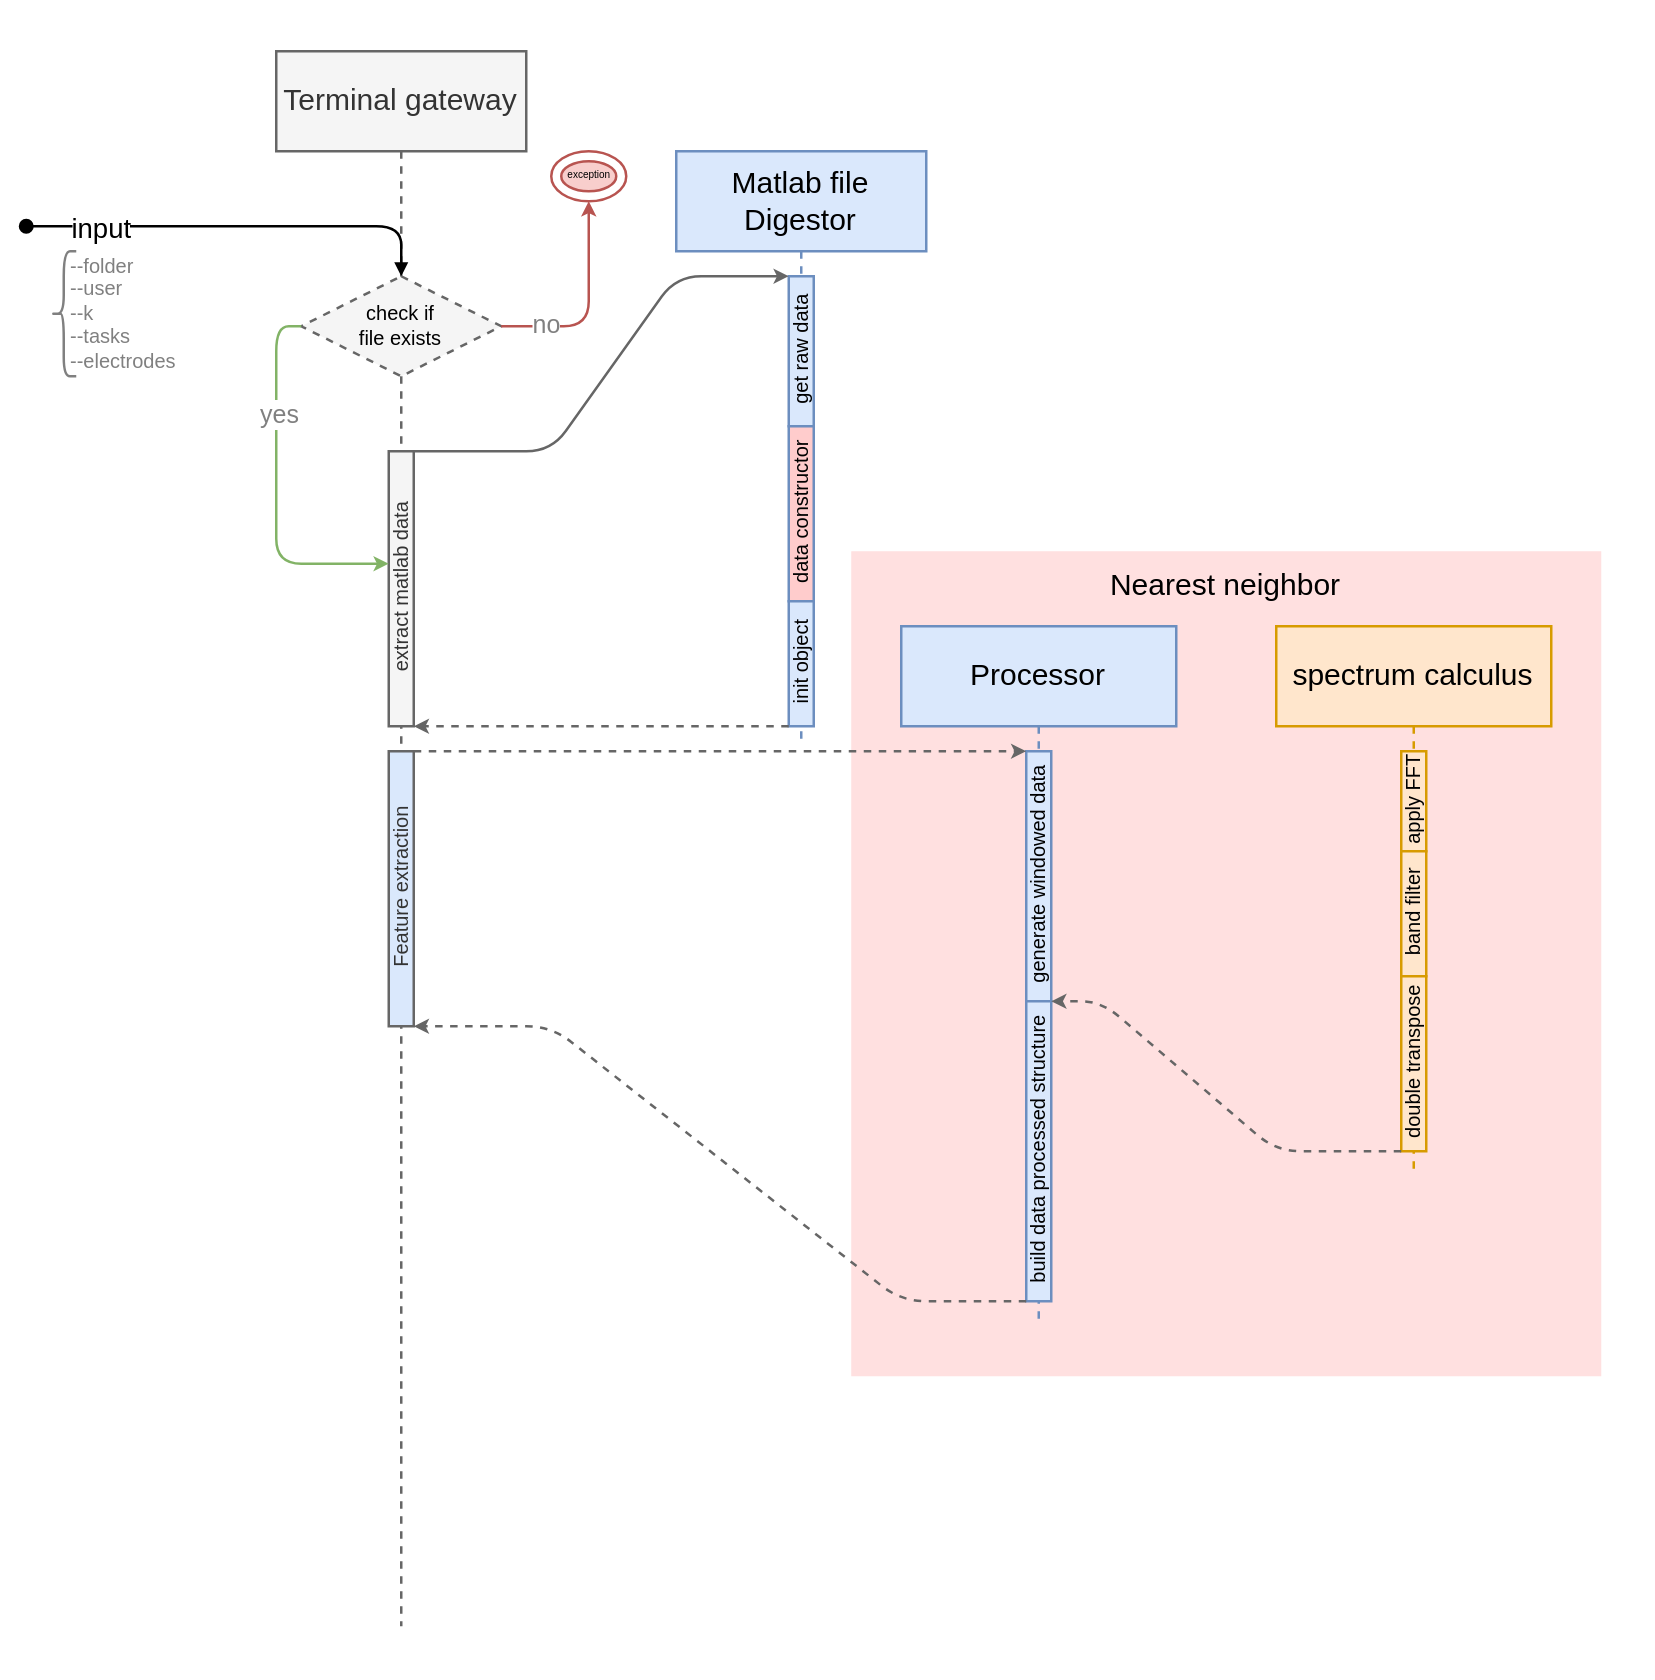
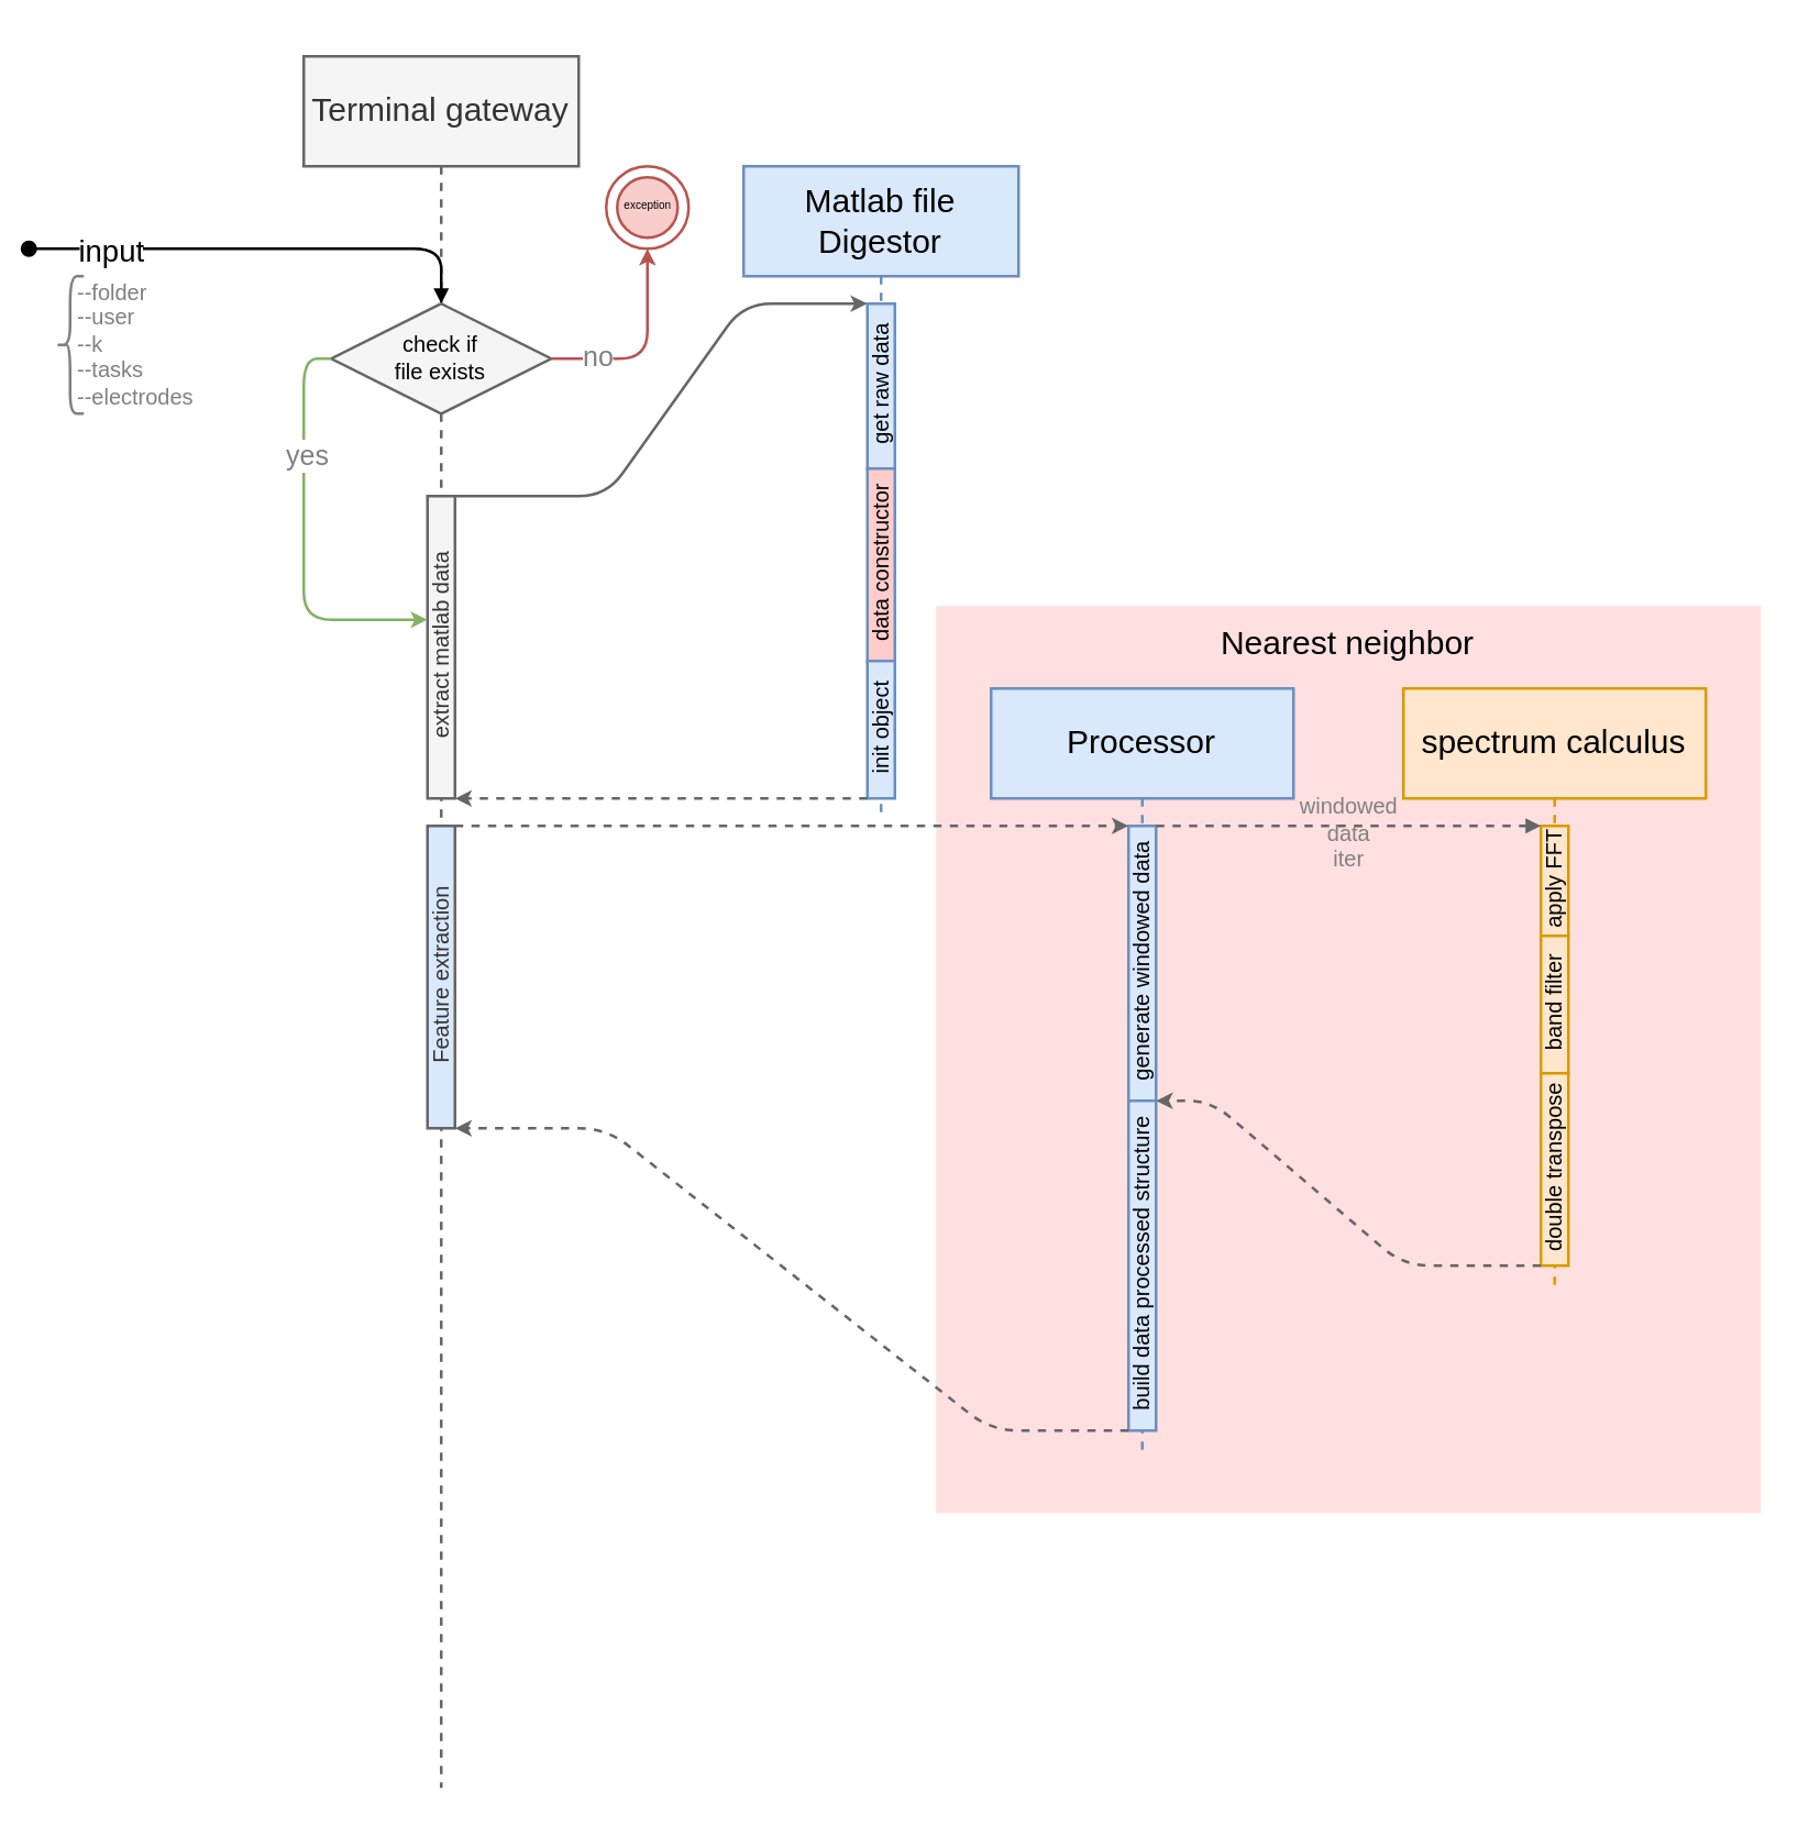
- <mxCell id="17" value="exception" style="ellipse;html=1;shape=endState;fillColor=#f8cecc;strokeColor=#b85450;fontSize=4;align=center;verticalAlign=middle;" vertex="1" parent="1"><mxGeometry x="220" y="60" width="30" height="20" as="geometry" /></mxCell>
+ <mxCell id="17" value="exception" style="ellipse;html=1;shape=endState;fillColor=#f8cecc;strokeColor=#b85450;fontSize=4;align=center;verticalAlign=middle;" vertex="1" parent="1"><mxGeometry x="220" y="60" width="30" height="30" as="geometry" /></mxCell>
- <mxCell id="6" value="&lt;span style=&quot;color: rgb(0, 0, 0); font-size: 8px;&quot;&gt;check if&lt;br style=&quot;font-size: 8px;&quot;&gt;file exists&lt;/span&gt;" style="rhombus;whiteSpace=wrap;html=1;fillColor=#f5f5f5;strokeColor=#666666;fontSize=8;fontColor=#333333;align=center;verticalAlign=middle;dashed=1;" vertex="1" parent="3"><mxGeometry x="10" y="90" width="80" height="40" as="geometry" /></mxCell>
+ <mxCell id="6" value="&lt;span style=&quot;color: rgb(0, 0, 0); font-size: 8px;&quot;&gt;check if&lt;br style=&quot;font-size: 8px;&quot;&gt;file exists&lt;/span&gt;" style="rhombus;whiteSpace=wrap;html=1;fillColor=#f5f5f5;strokeColor=#666666;fontSize=8;fontColor=#333333;align=center;verticalAlign=middle;" vertex="1" parent="3"><mxGeometry x="10" y="90" width="80" height="40" as="geometry" /></mxCell>
+ <mxCell id="27" value="windowed&lt;br&gt;data&lt;br&gt;iter" style="html=1;verticalAlign=bottom;endArrow=block;entryX=0;entryY=0;dashed=1;fontSize=8;fontColor=#808080;startSize=5;endSize=3;fillColor=#f5f5f5;strokeColor=#666666;labelBackgroundColor=none;" edge="1" target="24" parent="1" source="20"><mxGeometry y="-20" relative="1" as="geometry"><mxPoint x="485" y="300" as="sourcePoint" /><mxPoint as="offset" /></mxGeometry></mxCell>
